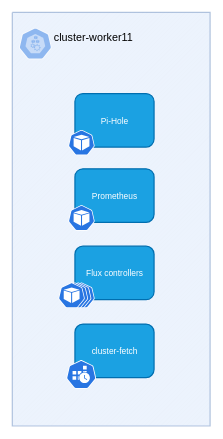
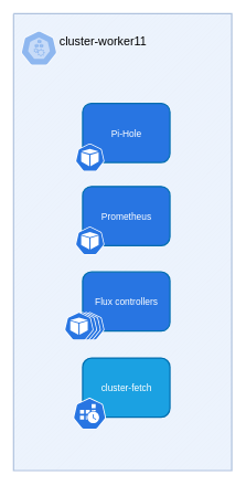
- <mxCell id="16" value="&lt;font style=&quot;font-size: 14px;&quot;&gt;Pi-Hole&lt;/font&gt;" style="rounded=1;whiteSpace=wrap;html=1;strokeWidth=2;fontSize=18;fillColor=#1ba1e2;strokeColor=#006EAF;fontColor=#ffffff;" parent="15" vertex="1"><mxGeometry x="11" width="132" height="89.302" as="geometry" /></mxCell>
+ <mxCell id="16" value="&lt;font style=&quot;font-size: 14px;&quot;&gt;Pi-Hole&lt;/font&gt;" style="rounded=1;whiteSpace=wrap;html=1;strokeWidth=2;fontSize=18;fillColor=#2875e2;strokeColor=#006EAF;fontColor=#ffffff;" parent="15" vertex="1"><mxGeometry x="11" width="132" height="89.302" as="geometry" /></mxCell>
- <mxCell id="7" value="&lt;font style=&quot;font-size: 14px;&quot;&gt;Prometheus&lt;/font&gt;" style="rounded=1;whiteSpace=wrap;html=1;strokeWidth=2;fontSize=18;fillColor=#1ba1e2;strokeColor=#006EAF;fontColor=#ffffff;" parent="6" vertex="1"><mxGeometry x="11" width="132" height="89.302" as="geometry" /></mxCell>
+ <mxCell id="7" value="&lt;font style=&quot;font-size: 14px;&quot;&gt;Prometheus&lt;/font&gt;" style="rounded=1;whiteSpace=wrap;html=1;strokeWidth=2;fontSize=18;fillColor=#2875e2;strokeColor=#006EAF;fontColor=#ffffff;" parent="6" vertex="1"><mxGeometry x="11" width="132" height="89.302" as="geometry" /></mxCell>
- <mxCell id="10" value="&lt;font style=&quot;font-size: 14px;&quot;&gt;Flux controllers&lt;/font&gt;" style="rounded=1;whiteSpace=wrap;html=1;strokeWidth=2;fontSize=18;fillColor=#1ba1e2;strokeColor=#006EAF;fontColor=#ffffff;" vertex="1" parent="9"><mxGeometry x="27.5" width="132" height="89.302" as="geometry" /></mxCell>
+ <mxCell id="10" value="&lt;font style=&quot;font-size: 14px;&quot;&gt;Flux controllers&lt;/font&gt;" style="rounded=1;whiteSpace=wrap;html=1;strokeWidth=2;fontSize=18;fillColor=#2875e2;strokeColor=#006EAF;fontColor=#ffffff;" vertex="1" parent="9"><mxGeometry x="27.5" width="132" height="89.302" as="geometry" /></mxCell>
